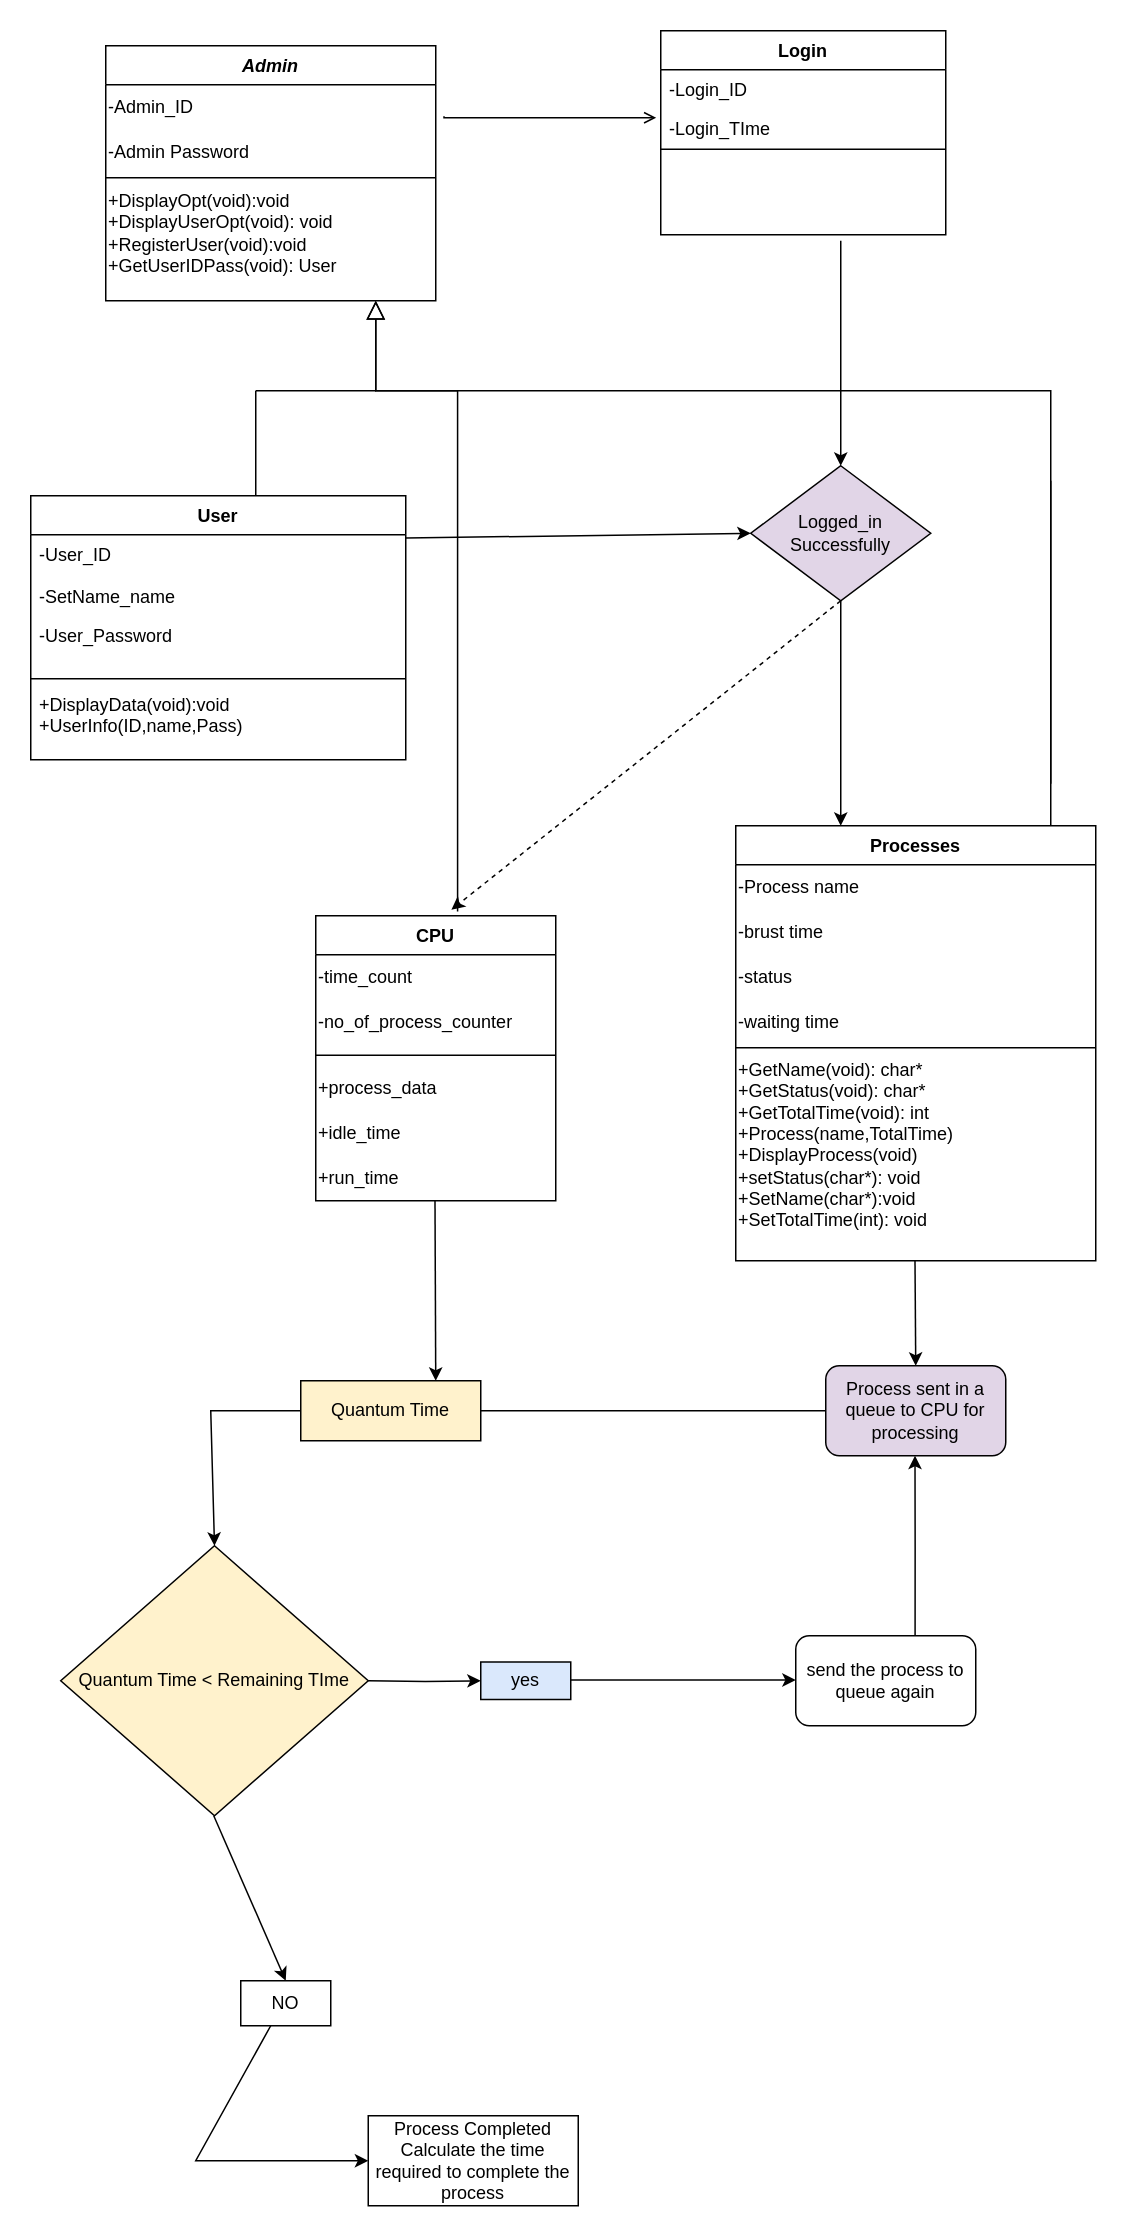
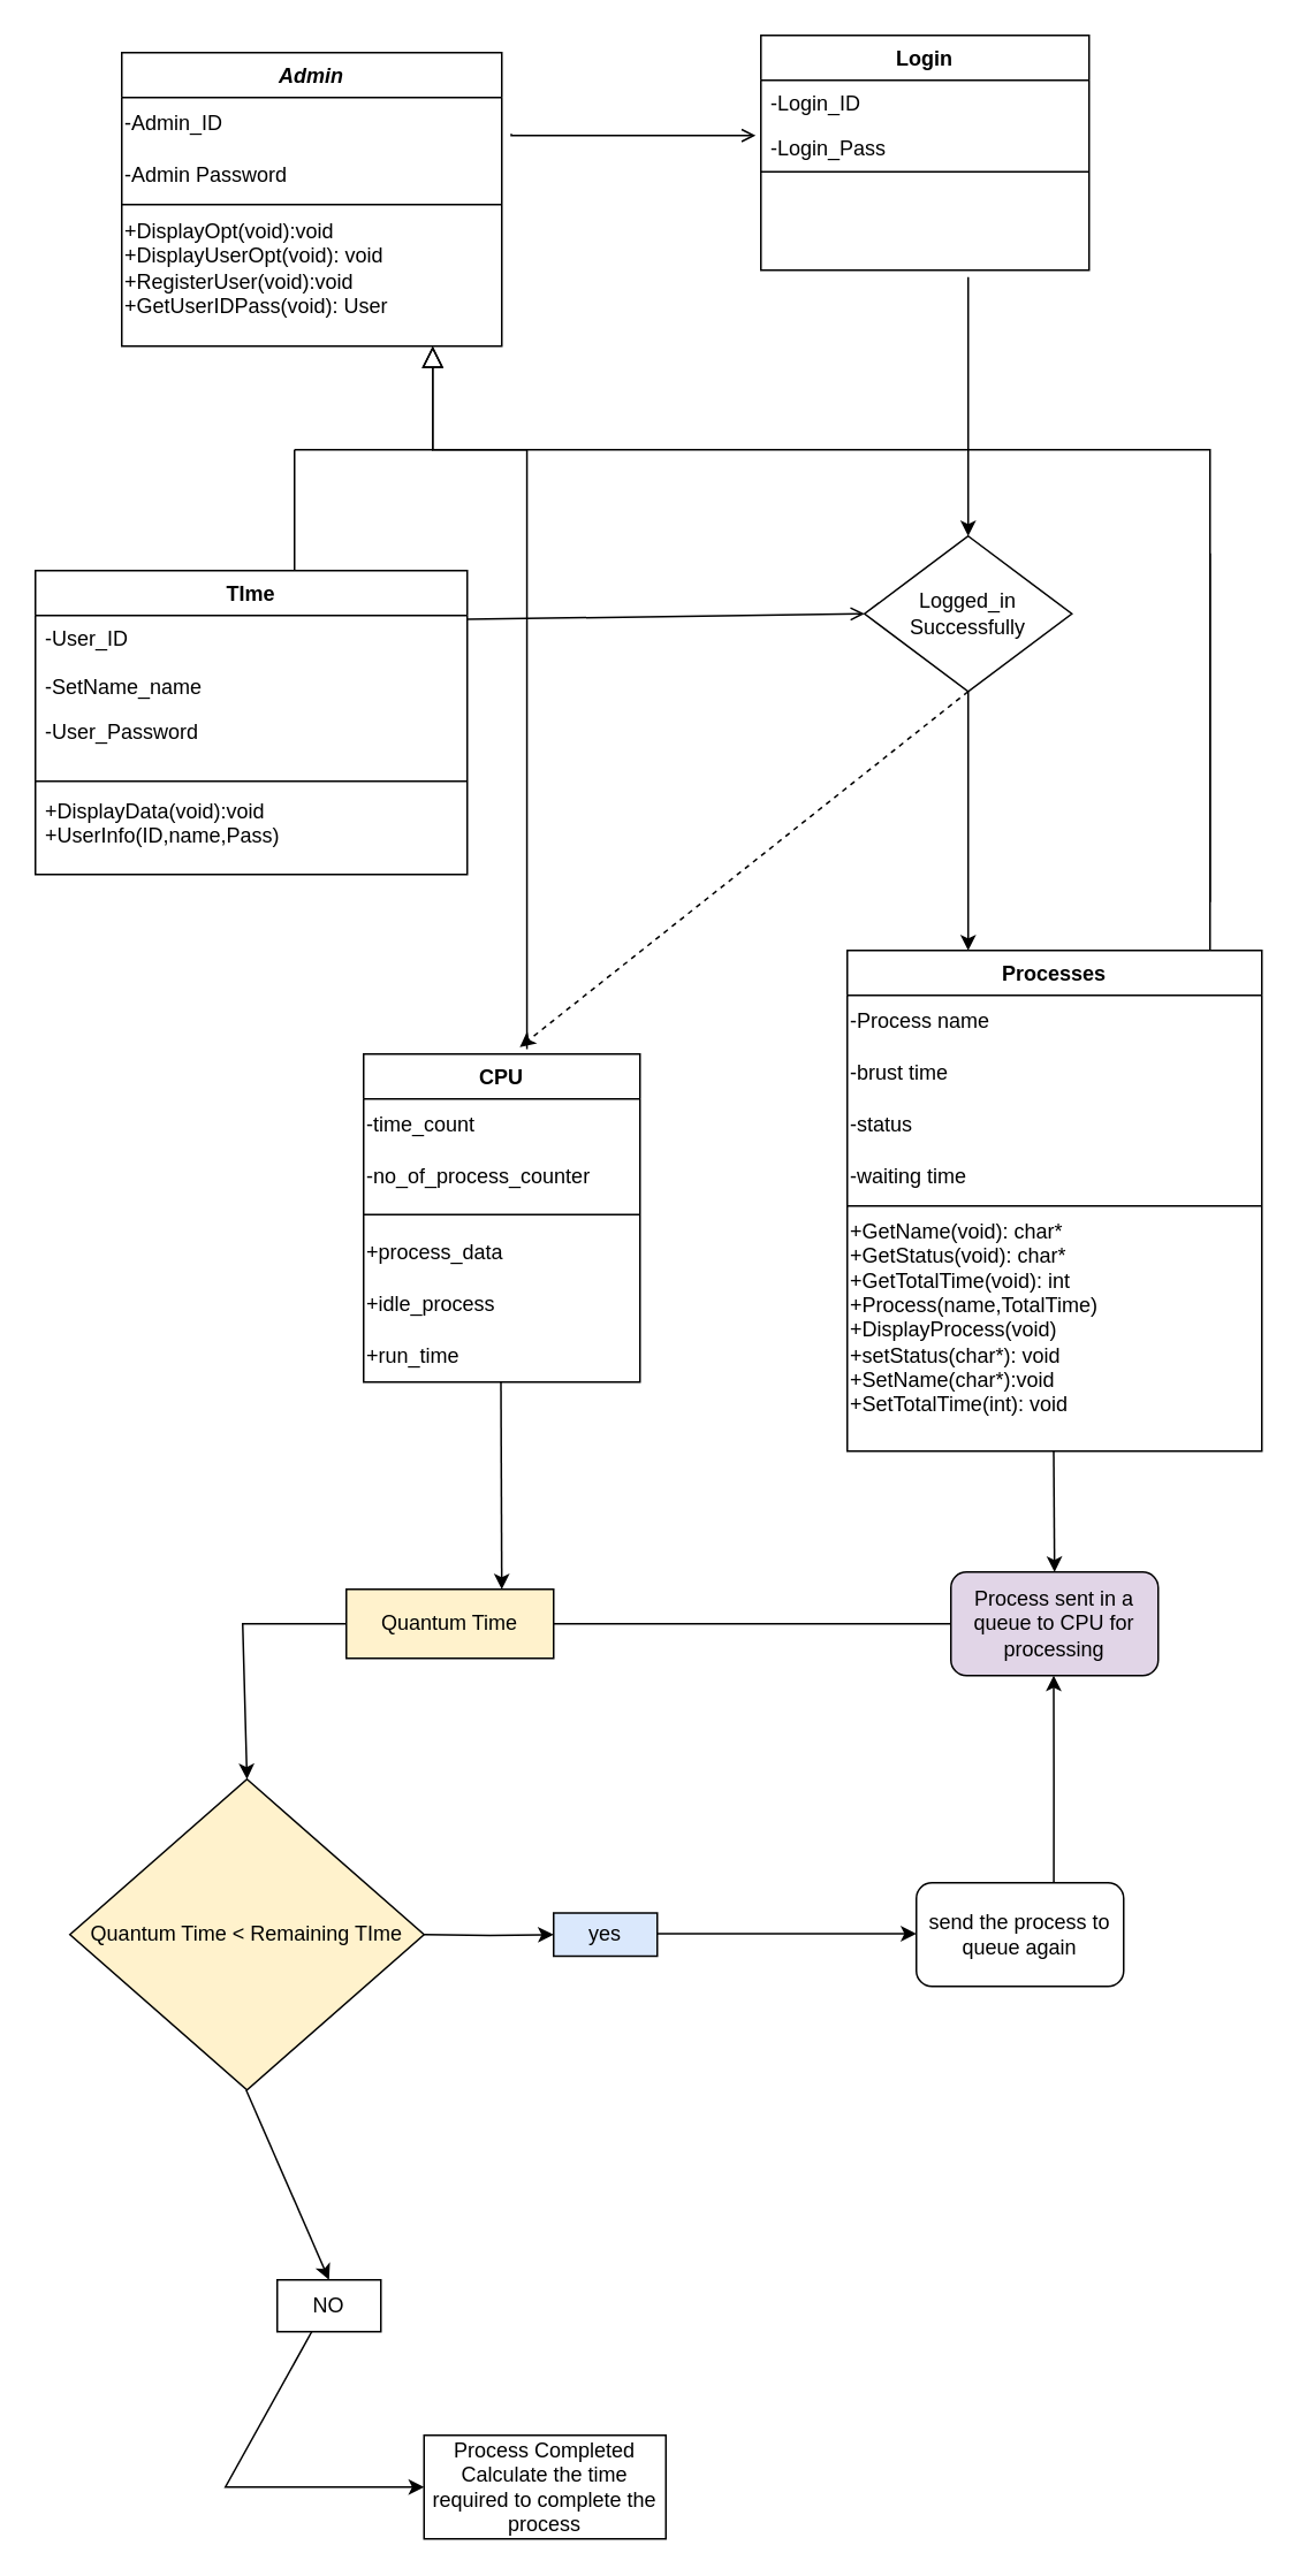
- <mxCell id="10" value="-Login_TIme" style="text;align=left;verticalAlign=top;spacingLeft=4;spacingRight=4;overflow=hidden;rotatable=0;points=[[0,0.5],[1,0.5]];portConstraint=eastwest;" parent="8" vertex="1"><mxGeometry y="52" width="190" height="26" as="geometry" /></mxCell>
+ <mxCell id="10" value="-Login_Pass" style="text;align=left;verticalAlign=top;spacingLeft=4;spacingRight=4;overflow=hidden;rotatable=0;points=[[0,0.5],[1,0.5]];portConstraint=eastwest;" parent="8" vertex="1"><mxGeometry y="52" width="190" height="26" as="geometry" /></mxCell>
- <mxCell id="37" value="User" style="swimlane;fontStyle=1;align=center;verticalAlign=top;childLayout=stackLayout;horizontal=1;startSize=26;horizontalStack=0;resizeParent=1;resizeLast=0;collapsible=1;marginBottom=0;rounded=0;shadow=0;strokeWidth=1;" parent="1" vertex="1"><mxGeometry x="20" y="330" width="250" height="176" as="geometry"><mxRectangle x="130" y="380" width="160" height="26" as="alternateBounds" /></mxGeometry></mxCell>
+ <mxCell id="37" value="TIme" style="swimlane;fontStyle=1;align=center;verticalAlign=top;childLayout=stackLayout;horizontal=1;startSize=26;horizontalStack=0;resizeParent=1;resizeLast=0;collapsible=1;marginBottom=0;rounded=0;shadow=0;strokeWidth=1;" parent="1" vertex="1"><mxGeometry x="20" y="330" width="250" height="176" as="geometry"><mxRectangle x="130" y="380" width="160" height="26" as="alternateBounds" /></mxGeometry></mxCell>
- <mxCell id="20" value="" style="endArrow=classic;html=1;rounded=0;entryX=0;entryY=0.5;entryDx=0;entryDy=0;exitX=1;exitY=0.041;exitDx=0;exitDy=0;exitPerimeter=0;" parent="1" edge="1" target="34" source="38"><mxGeometry width="50" height="50" relative="1" as="geometry"><mxPoint x="300" y="446" as="sourcePoint" /><mxPoint x="520" y="450" as="targetPoint" /></mxGeometry></mxCell>
+ <mxCell id="20" value="" style="endArrow=open;html=1;rounded=0;entryX=0;entryY=0.5;entryDx=0;entryDy=0;exitX=1;exitY=0.041;exitDx=0;exitDy=0;exitPerimeter=0;" parent="1" edge="1" target="34" source="38"><mxGeometry width="50" height="50" relative="1" as="geometry"><mxPoint x="300" y="446" as="sourcePoint" /><mxPoint x="520" y="450" as="targetPoint" /></mxGeometry></mxCell>
- <mxCell id="34" value="Logged_in&lt;br&gt;Successfully" style="rhombus;whiteSpace=wrap;html=1;fillColor=#e1d5e7;" vertex="1" parent="1"><mxGeometry x="500" y="310" width="120" height="90" as="geometry" /></mxCell>
+ <mxCell id="34" value="Logged_in&lt;br&gt;Successfully" style="rhombus;whiteSpace=wrap;html=1;" vertex="1" parent="1"><mxGeometry x="500" y="310" width="120" height="90" as="geometry" /></mxCell>
- <mxCell id="17" value="+idle_time" style="text;html=1;align=left;verticalAlign=middle;resizable=0;points=[];autosize=1;strokeColor=none;fillColor=none;" parent="12" vertex="1"><mxGeometry y="130" width="160" height="30" as="geometry" /></mxCell>
+ <mxCell id="17" value="+idle_process" style="text;html=1;align=left;verticalAlign=middle;resizable=0;points=[];autosize=1;strokeColor=none;fillColor=none;" parent="12" vertex="1"><mxGeometry y="130" width="160" height="30" as="geometry" /></mxCell>
